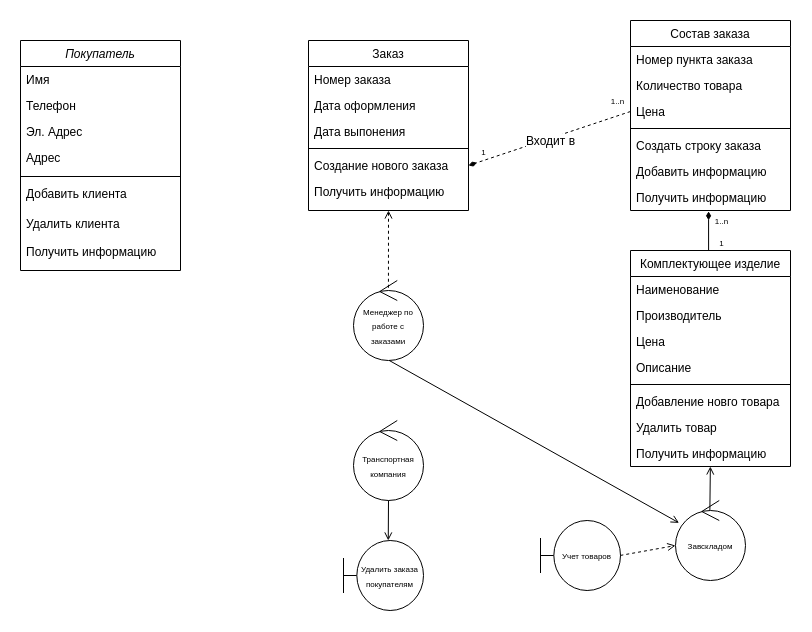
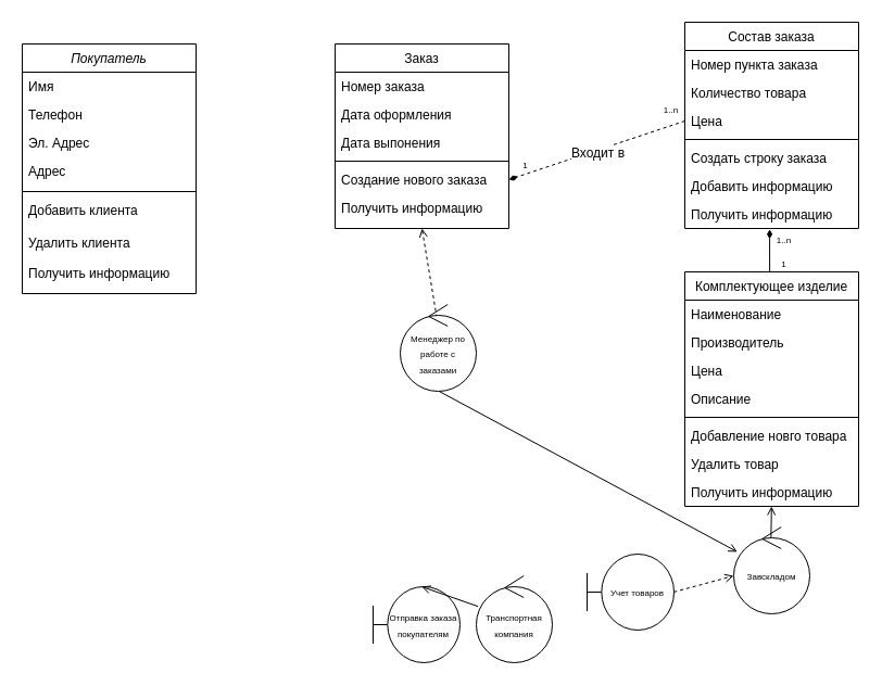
- <mxCell id="31" value="&lt;font style=&quot;font-size: 8px;&quot;&gt;Менеджер по работе с заказами&lt;/font&gt;" style="ellipse;shape=umlControl;whiteSpace=wrap;html=1;fontSize=12;" parent="1" vertex="1"><mxGeometry x="353" y="280" width="70" height="80" as="geometry" /></mxCell>
+ <mxCell id="31" value="&lt;font style=&quot;font-size: 8px;&quot;&gt;Менеджер по работе с заказами&lt;/font&gt;" style="ellipse;shape=umlControl;whiteSpace=wrap;html=1;fontSize=12;" parent="1" vertex="1"><mxGeometry x="368" y="280" width="70" height="80" as="geometry" /></mxCell>
- <mxCell id="49" value="&lt;font style=&quot;font-size: 8px;&quot;&gt;Транспортная&lt;br&gt;компания&lt;/font&gt;" style="ellipse;shape=umlControl;whiteSpace=wrap;html=1;" vertex="1" parent="1"><mxGeometry x="353" y="420" width="70" height="80" as="geometry" /></mxCell>
+ <mxCell id="49" value="&lt;font style=&quot;font-size: 8px;&quot;&gt;Транспортная&lt;br&gt;компания&lt;/font&gt;" style="ellipse;shape=umlControl;whiteSpace=wrap;html=1;" vertex="1" parent="1"><mxGeometry x="438" y="530" width="70" height="80" as="geometry" /></mxCell>
- <mxCell id="45" value="&lt;font style=&quot;font-size: 8px;&quot;&gt;Завскладом&lt;/font&gt;" style="ellipse;shape=umlControl;whiteSpace=wrap;html=1;fontSize=12;" parent="1" vertex="1"><mxGeometry x="675" y="500" width="70" height="80" as="geometry" /></mxCell>
+ <mxCell id="45" value="&lt;font style=&quot;font-size: 8px;&quot;&gt;Завскладом&lt;/font&gt;" style="ellipse;shape=umlControl;whiteSpace=wrap;html=1;fontSize=12;" parent="1" vertex="1"><mxGeometry x="675" y="485" width="70" height="80" as="geometry" /></mxCell>
- <mxCell id="44" value="&lt;font style=&quot;font-size: 8px;&quot;&gt;Учет товаров&lt;/font&gt;" style="shape=umlBoundary;whiteSpace=wrap;html=1;fontSize=12;" parent="1" vertex="1"><mxGeometry x="540" y="520" width="80" height="70" as="geometry" /></mxCell>
+ <mxCell id="44" value="&lt;font style=&quot;font-size: 8px;&quot;&gt;Учет товаров&lt;/font&gt;" style="shape=umlBoundary;whiteSpace=wrap;html=1;fontSize=12;" parent="1" vertex="1"><mxGeometry x="540" y="510" width="80" height="70" as="geometry" /></mxCell>
- <mxCell id="48" value="&lt;span style=&quot;font-size: 8px;&quot;&gt;Удалить заказа покупателям&lt;/span&gt;" style="shape=umlBoundary;whiteSpace=wrap;html=1;fontSize=12;" parent="1" vertex="1"><mxGeometry x="343" y="540" width="80" height="70" as="geometry" /></mxCell>
+ <mxCell id="48" value="&lt;span style=&quot;font-size: 8px;&quot;&gt;Отправка заказа покупателям&lt;/span&gt;" style="shape=umlBoundary;whiteSpace=wrap;html=1;fontSize=12;" parent="1" vertex="1"><mxGeometry x="343" y="540" width="80" height="70" as="geometry" /></mxCell>
